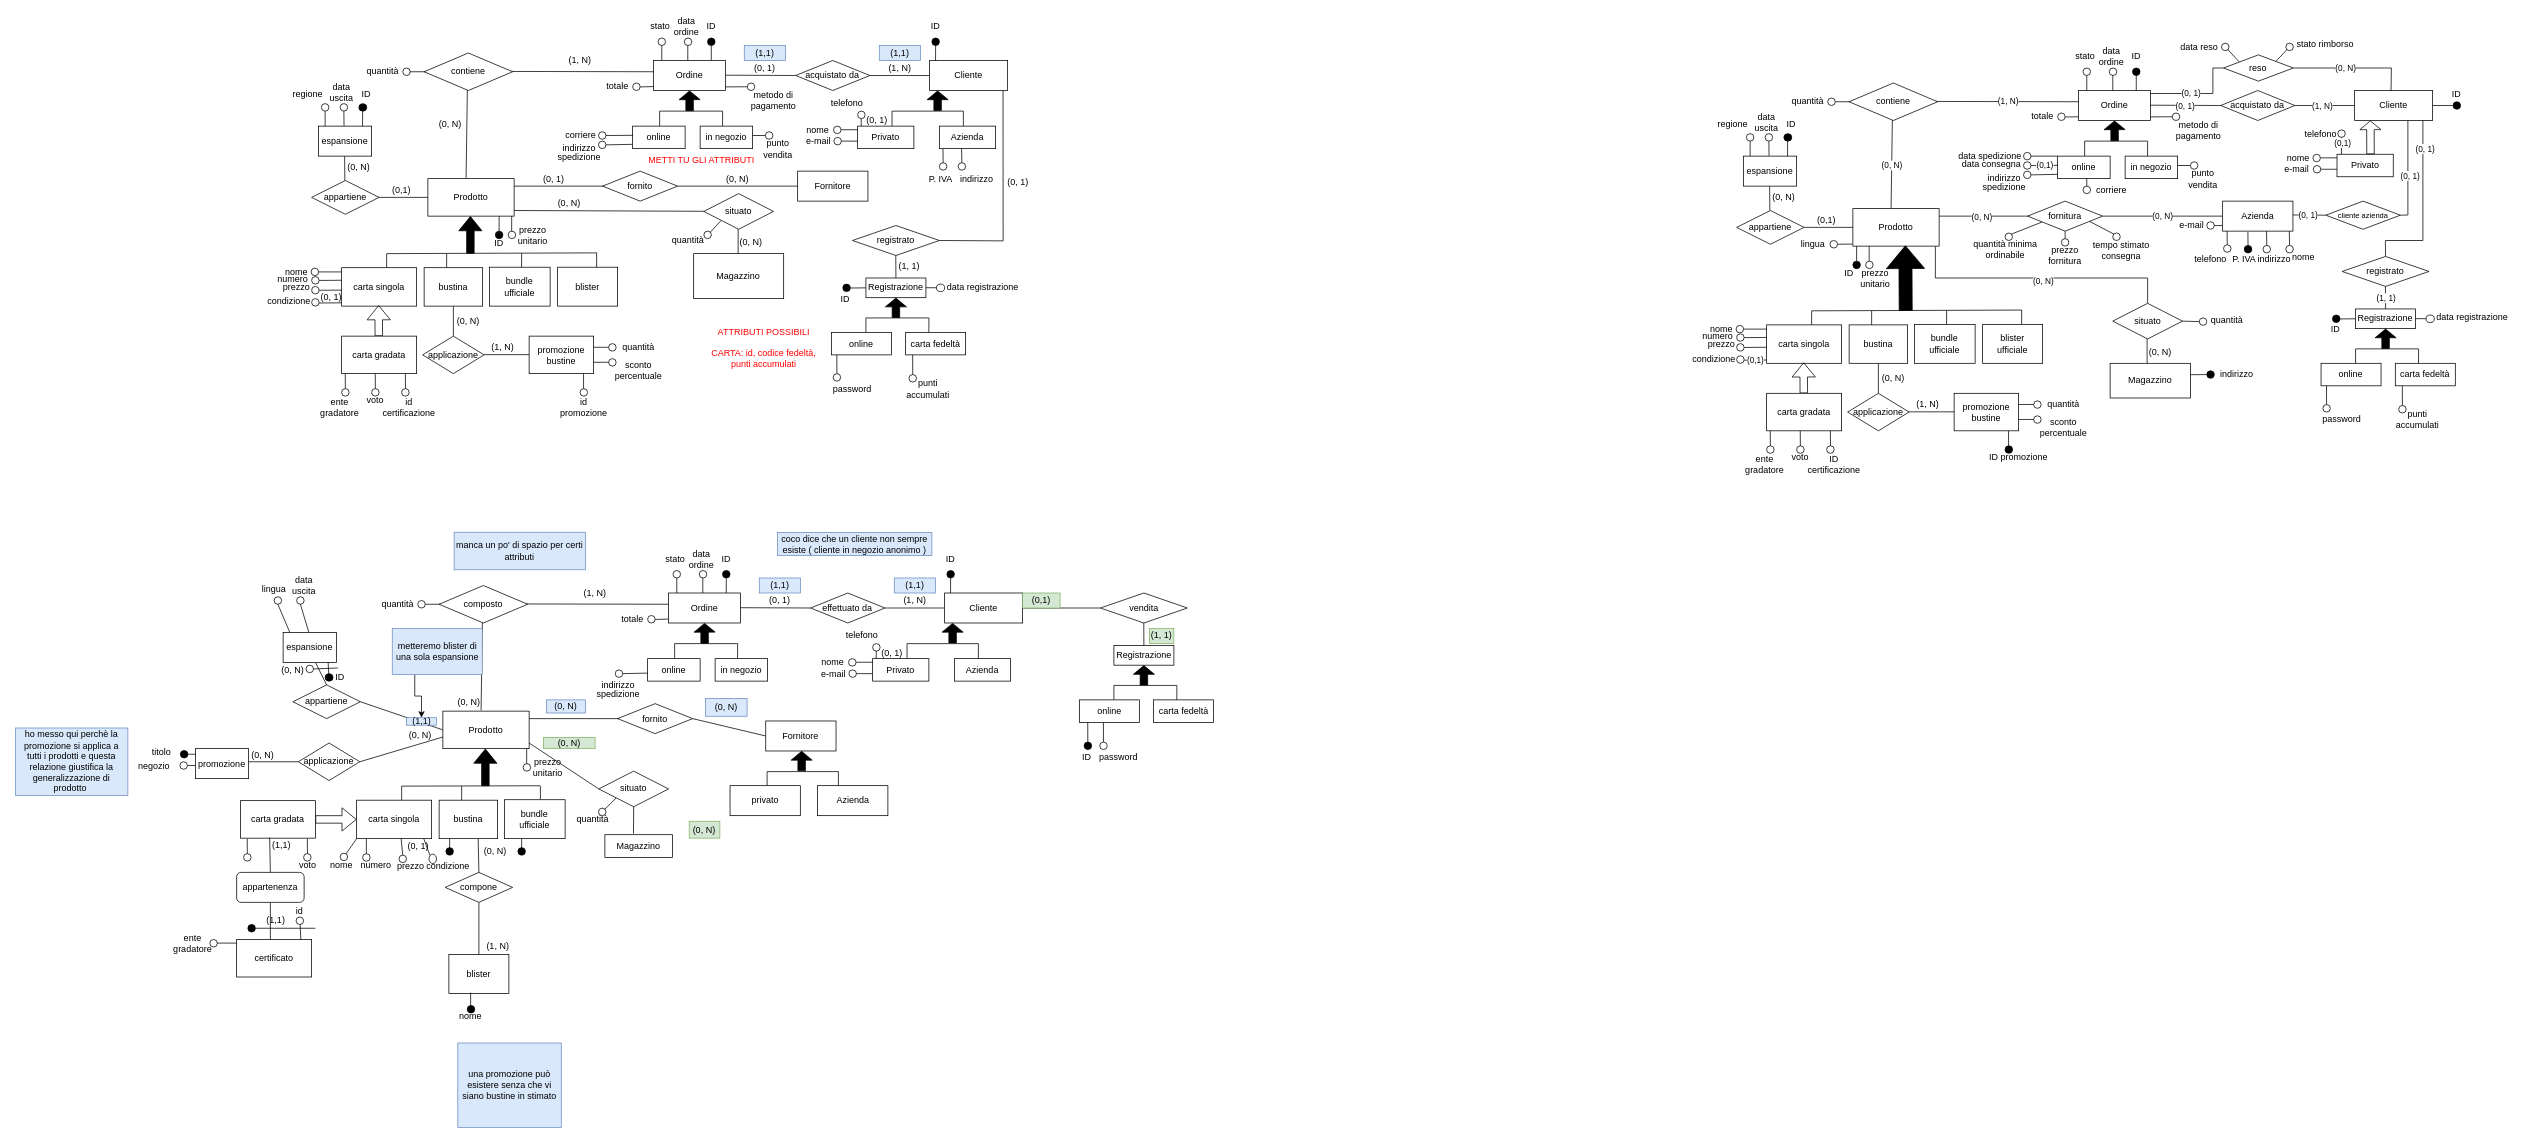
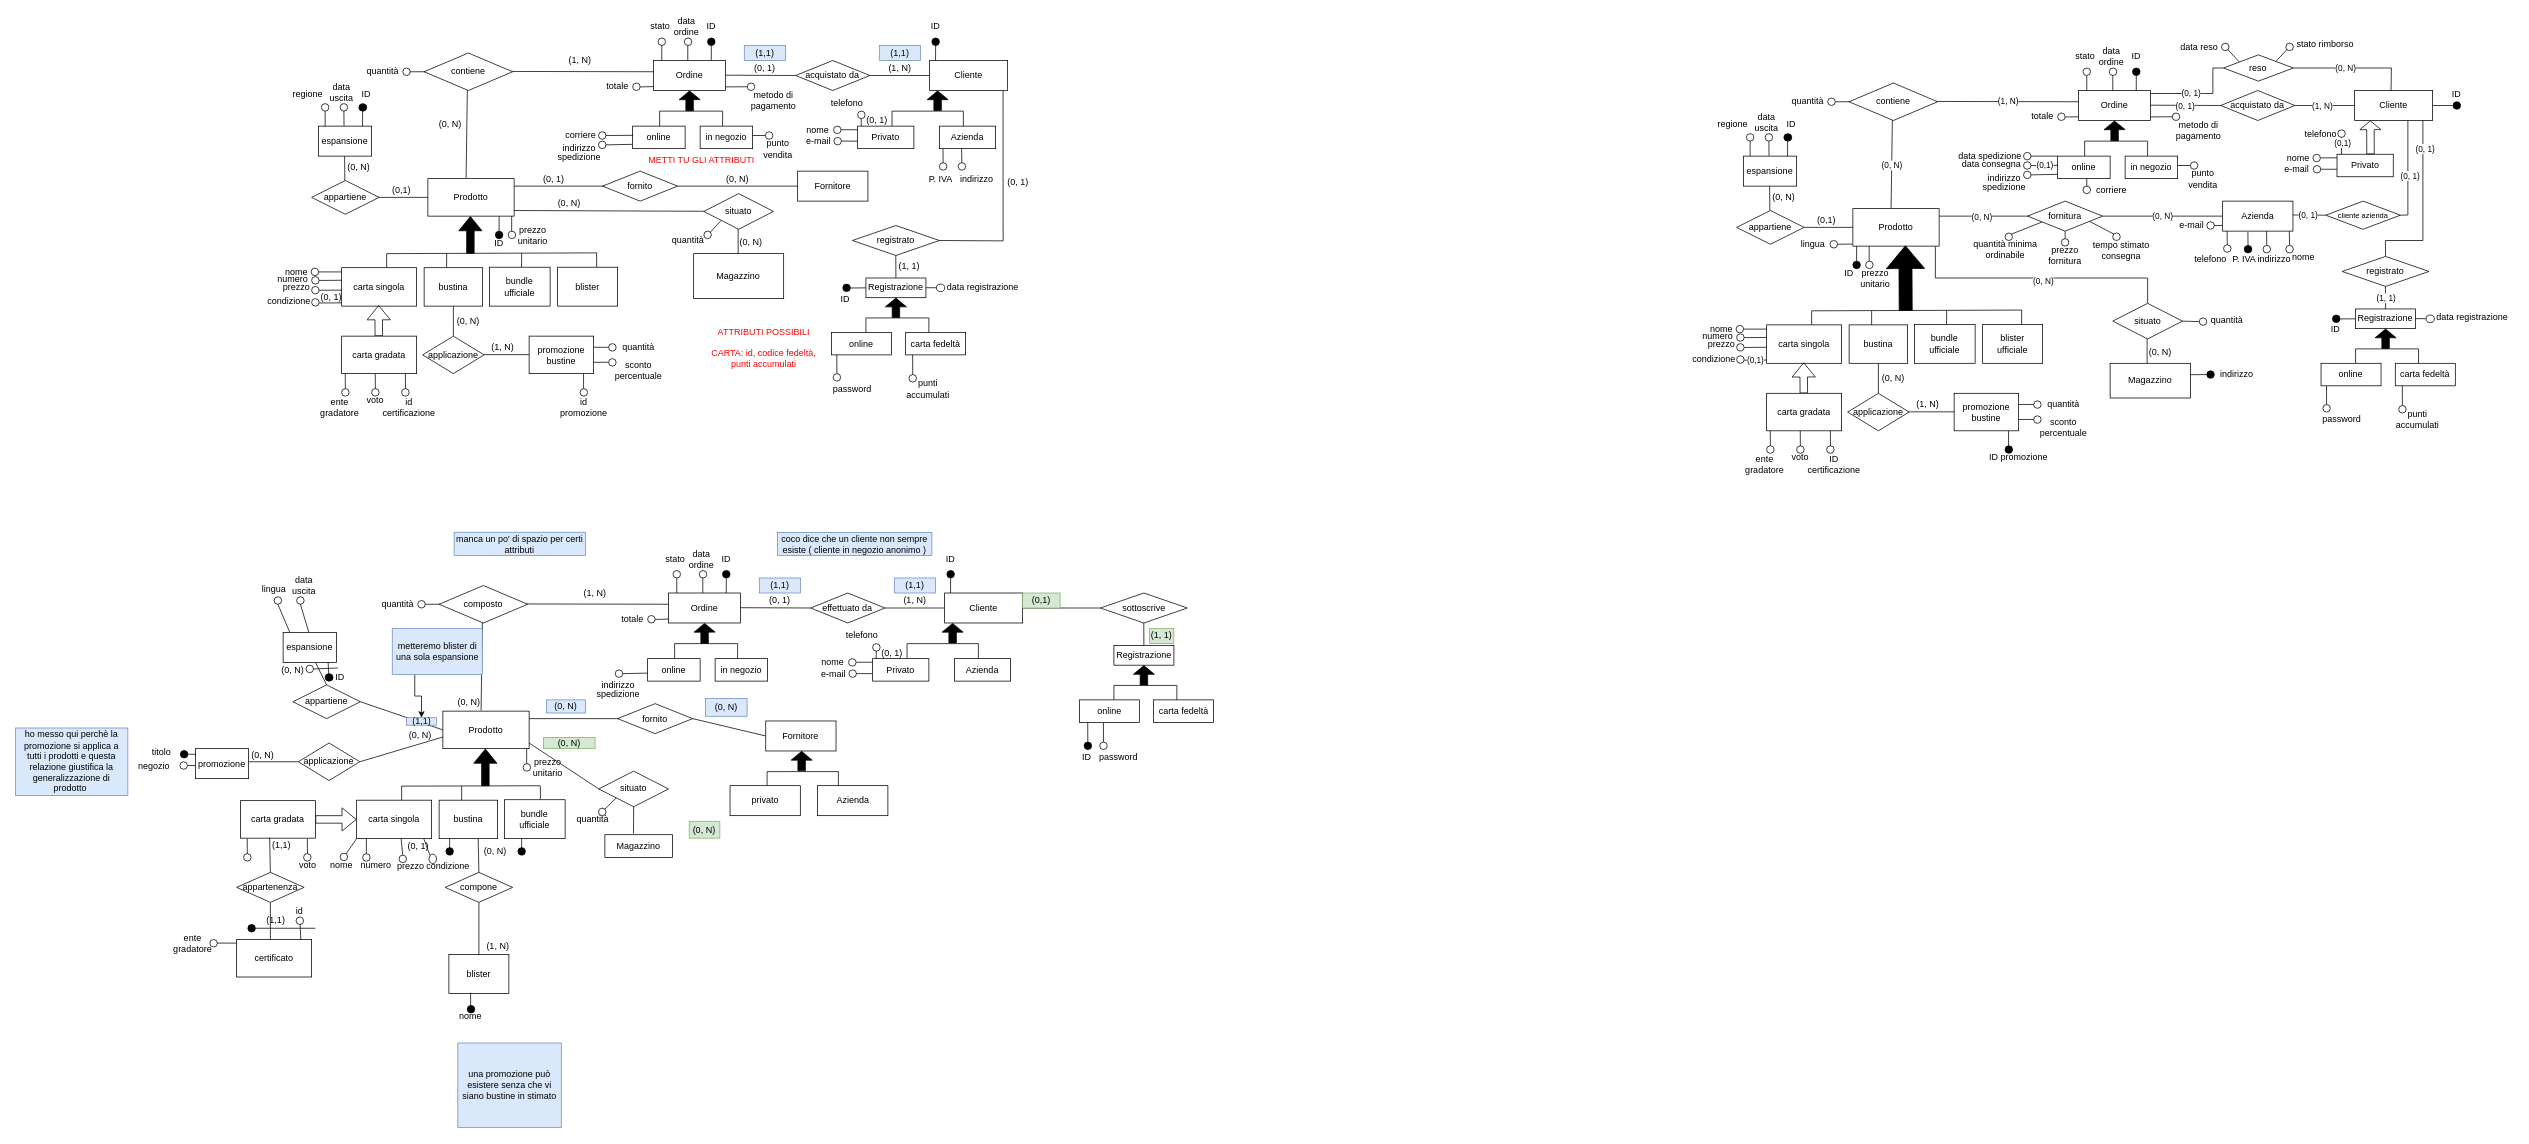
- <mxCell id="291" value="manca un po' di spazio per certi attributi" style="text;html=1;align=center;verticalAlign=middle;whiteSpace=wrap;rounded=0;fillColor=#dae8fc;strokeColor=#6c8ebf;" vertex="1" parent="1"><mxGeometry x="605" y="709" width="175" height="50" as="geometry" /></mxCell>
+ <mxCell id="291" value="manca un po' di spazio per certi attributi" style="text;html=1;align=center;verticalAlign=middle;whiteSpace=wrap;rounded=0;fillColor=#dae8fc;strokeColor=#6c8ebf;" vertex="1" parent="1"><mxGeometry x="605" y="709" width="175" height="31" as="geometry" /></mxCell>
- <mxCell id="270" value="vendita" style="rhombus;whiteSpace=wrap;html=1;" vertex="1" parent="1"><mxGeometry x="1466.75" y="790" width="115.9" height="40" as="geometry" /></mxCell>
+ <mxCell id="270" value="sottoscrive" style="rhombus;whiteSpace=wrap;html=1;" vertex="1" parent="1"><mxGeometry x="1466.75" y="790" width="115.9" height="40" as="geometry" /></mxCell>
- <mxCell id="324" value="appartenenza" style="whiteSpace=wrap;html=1;rounded=1;" vertex="1" parent="1"><mxGeometry x="315" y="1162.5" width="90" height="40" as="geometry" /></mxCell>
+ <mxCell id="324" value="appartenenza" style="rhombus;whiteSpace=wrap;html=1;" vertex="1" parent="1"><mxGeometry x="315" y="1162.5" width="90" height="40" as="geometry" /></mxCell>
